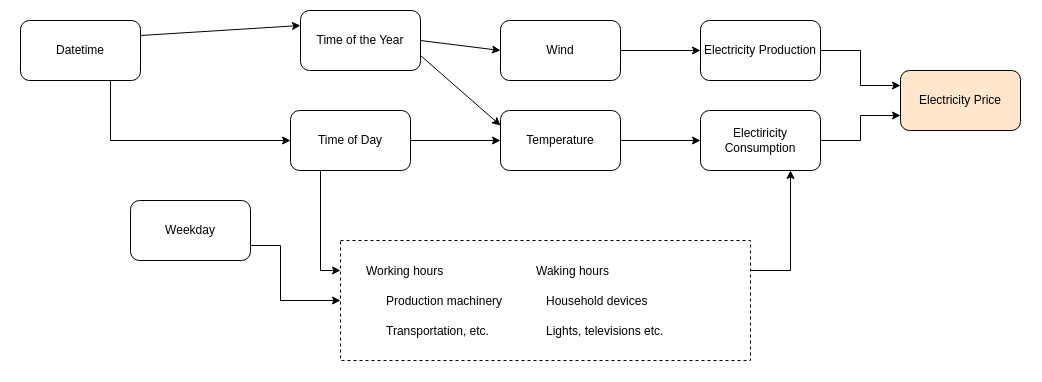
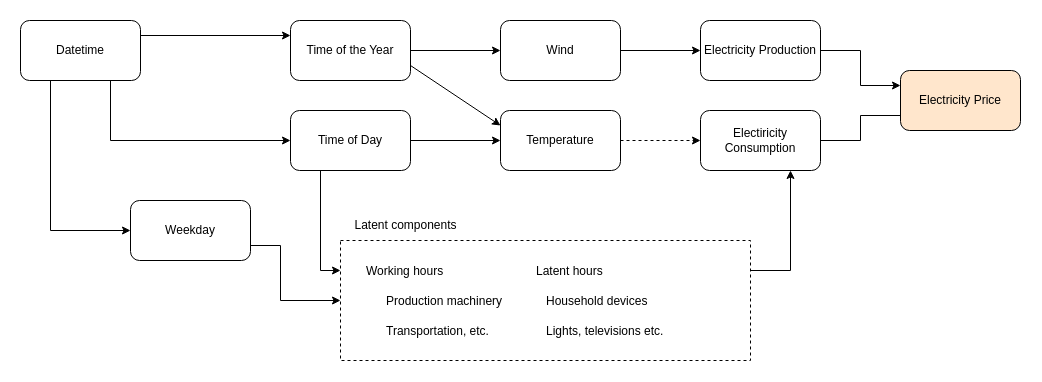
- <mxCell id="2" value="Time of the Year" style="rounded=1;whiteSpace=wrap;html=1;" vertex="1" parent="1"><mxGeometry x="300" y="10" width="120" height="60" as="geometry" /></mxCell>
+ <mxCell id="2" value="Time of the Year" style="rounded=1;whiteSpace=wrap;html=1;" vertex="1" parent="1"><mxGeometry x="290" y="20" width="120" height="60" as="geometry" /></mxCell>
- <mxCell id="31" value="" style="endArrow=classic;html=1;rounded=0;exitX=1;exitY=0.5;exitDx=0;exitDy=0;entryX=0;entryY=0.75;entryDx=0;entryDy=0;" edge="1" parent="1" source="3" target="29"><mxGeometry width="50" height="50" relative="1" as="geometry"><mxPoint x="770" y="440" as="sourcePoint" /><mxPoint x="820" y="390" as="targetPoint" /><Array as="points"><mxPoint x="860" y="140" /><mxPoint x="860" y="115" /></Array></mxGeometry></mxCell>
+ <mxCell id="31" value="" style="endArrow=none;html=1;rounded=0;exitX=1;exitY=0.5;exitDx=0;exitDy=0;entryX=0;entryY=0.75;entryDx=0;entryDy=0;" edge="1" parent="1" source="3" target="29"><mxGeometry width="50" height="50" relative="1" as="geometry"><mxPoint x="770" y="440" as="sourcePoint" /><mxPoint x="820" y="390" as="targetPoint" /><Array as="points"><mxPoint x="860" y="140" /><mxPoint x="860" y="115" /></Array></mxGeometry></mxCell>
- <mxCell id="26" value="" style="endArrow=classic;html=1;rounded=0;exitX=1;exitY=0.5;exitDx=0;exitDy=0;entryX=0;entryY=0.5;entryDx=0;entryDy=0;" edge="1" parent="1" source="19" target="3"><mxGeometry width="50" height="50" relative="1" as="geometry"><mxPoint x="770" y="440" as="sourcePoint" /><mxPoint x="820" y="390" as="targetPoint" /></mxGeometry></mxCell>
+ <mxCell id="26" value="" style="endArrow=classic;html=1;rounded=0;exitX=1;exitY=0.5;exitDx=0;exitDy=0;entryX=0;entryY=0.5;entryDx=0;entryDy=0;dashed=1;" edge="1" parent="1" source="19" target="3"><mxGeometry width="50" height="50" relative="1" as="geometry"><mxPoint x="770" y="440" as="sourcePoint" /><mxPoint x="820" y="390" as="targetPoint" /></mxGeometry></mxCell>
+ <mxCell id="17" value="" style="endArrow=classic;html=1;rounded=0;exitX=0.25;exitY=1;exitDx=0;exitDy=0;entryX=0;entryY=0.5;entryDx=0;entryDy=0;" edge="1" parent="1" source="15" target="5"><mxGeometry width="50" height="50" relative="1" as="geometry"><mxPoint x="350" y="360" as="sourcePoint" /><mxPoint x="400" y="310" as="targetPoint" /><Array as="points"><mxPoint x="50" y="230" /></Array></mxGeometry></mxCell>
+ <mxCell id="8" value="Latent components" style="text;html=1;align=center;verticalAlign=middle;resizable=0;points=[];autosize=1;strokeColor=none;fillColor=none;" vertex="1" parent="1"><mxGeometry x="340" y="210" width="130" height="30" as="geometry" /></mxCell>
- <mxCell id="11" value="Waking hours" style="text;strokeColor=none;fillColor=none;align=left;verticalAlign=middle;spacingLeft=4;spacingRight=4;overflow=hidden;points=[[0,0.5],[1,0.5]];portConstraint=eastwest;rotatable=0;dashed=1;" vertex="1" parent="1"><mxGeometry x="530" y="255" width="100" height="30" as="geometry" /></mxCell>
+ <mxCell id="11" value="Latent hours" style="text;strokeColor=none;fillColor=none;align=left;verticalAlign=middle;spacingLeft=4;spacingRight=4;overflow=hidden;points=[[0,0.5],[1,0.5]];portConstraint=eastwest;rotatable=0;dashed=1;" vertex="1" parent="1"><mxGeometry x="530" y="255" width="100" height="30" as="geometry" /></mxCell>
